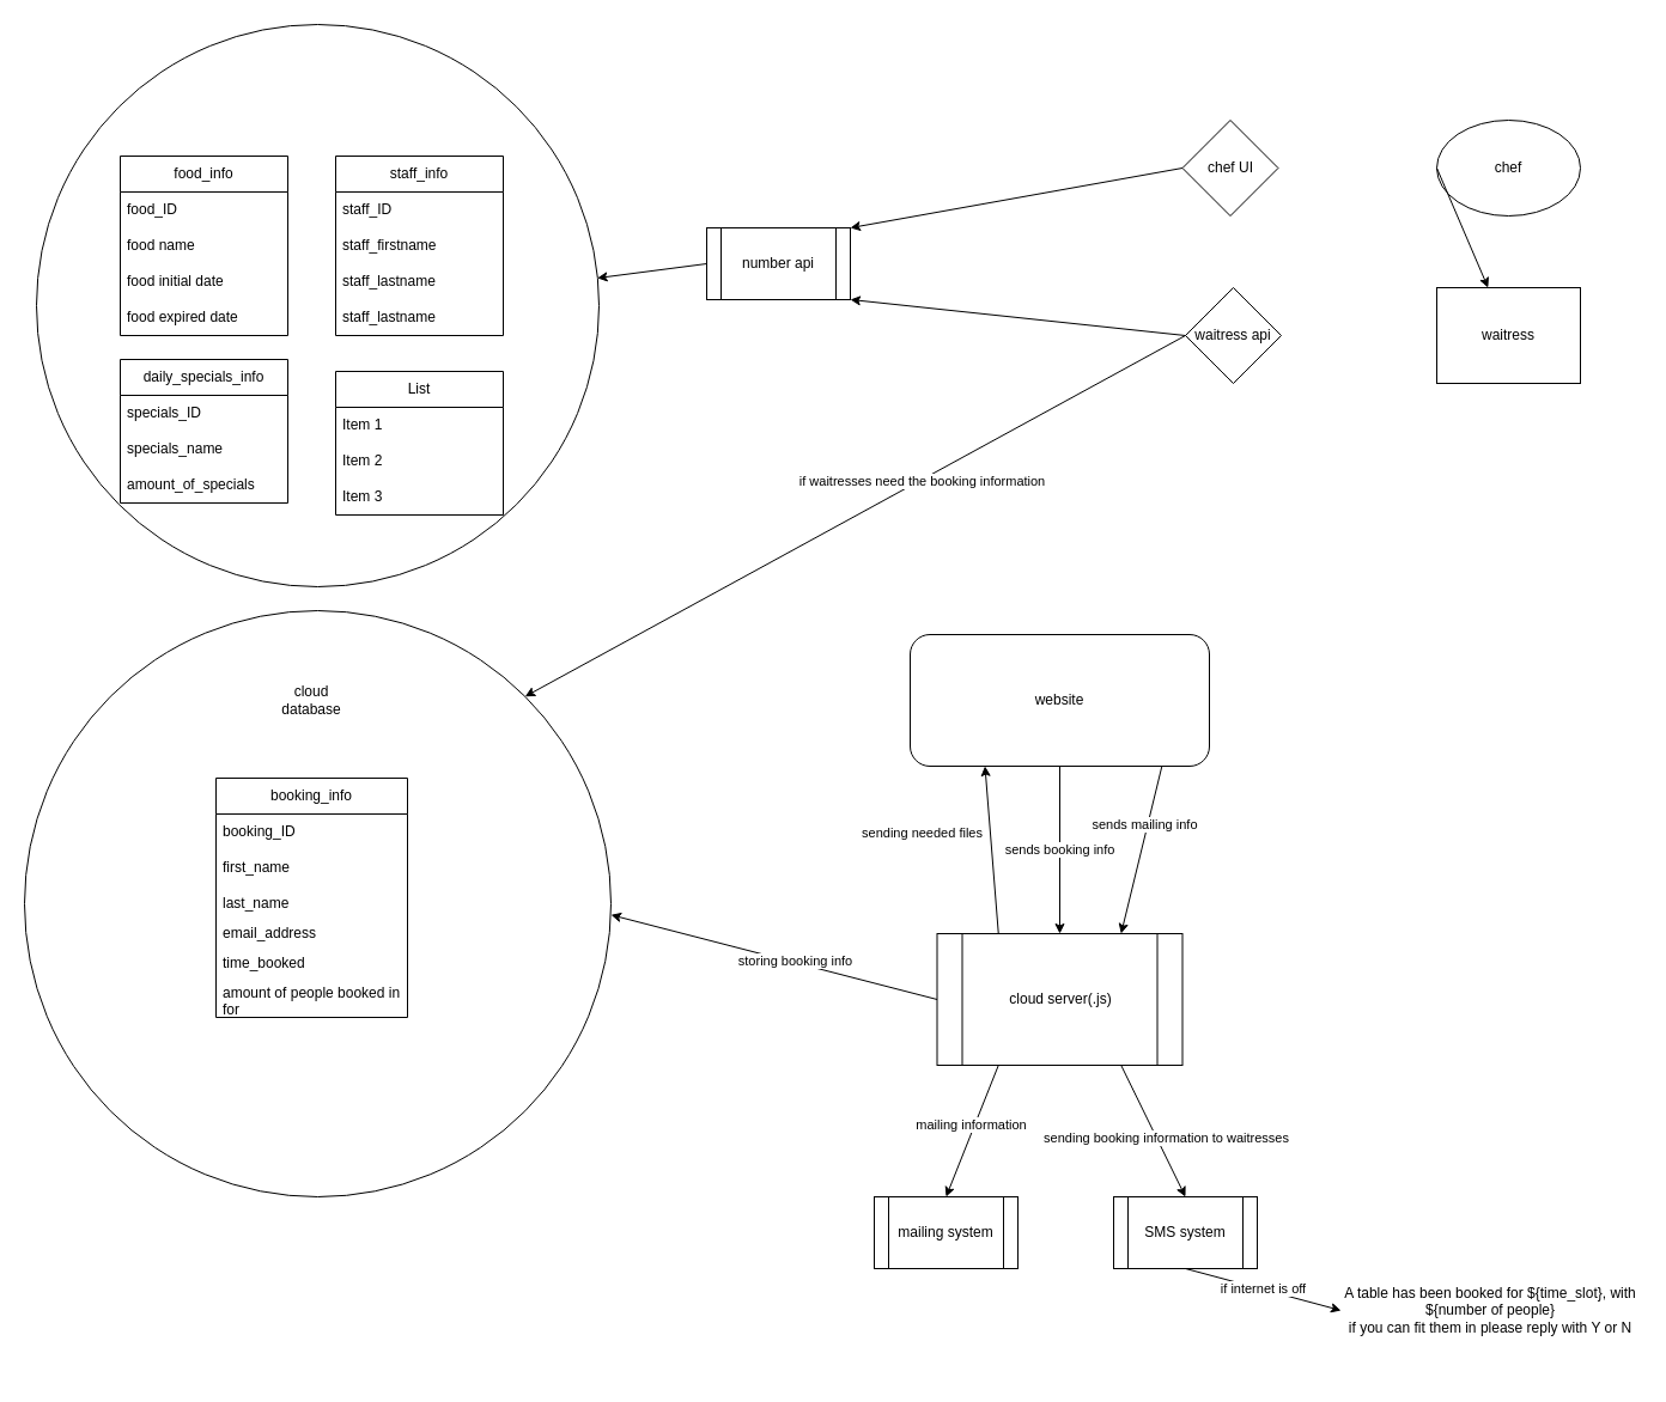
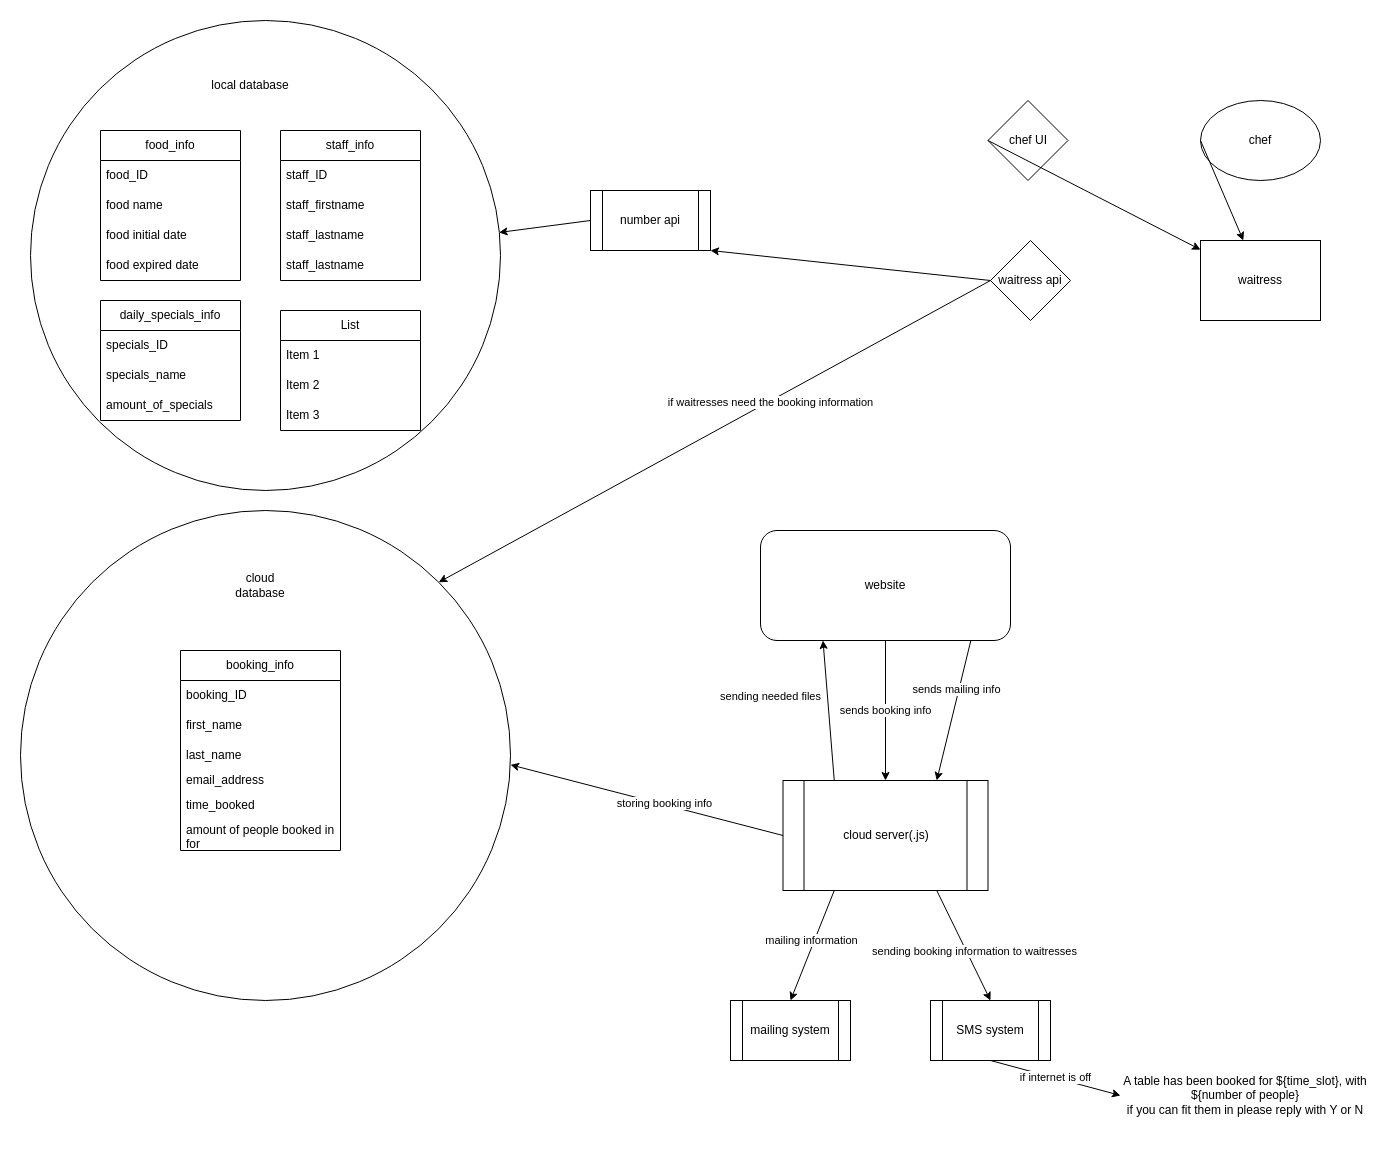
+ <mxCell id="21" value="local database" style="text;html=1;strokeColor=none;fillColor=none;align=center;verticalAlign=middle;whiteSpace=wrap;rounded=0;" vertex="1" parent="1"><mxGeometry x="195" y="70" width="110" height="30" as="geometry" /></mxCell>
- <mxCell id="56" value="" style="endArrow=classic;html=1;rounded=0;exitX=0;exitY=0.5;exitDx=0;exitDy=0;entryX=1;entryY=0;entryDx=0;entryDy=0;" edge="1" parent="1" source="31" target="30"><mxGeometry width="50" height="50" relative="1" as="geometry"><mxPoint x="870" y="150" as="sourcePoint" /><mxPoint x="920" y="100" as="targetPoint" /></mxGeometry></mxCell>
+ <mxCell id="56" value="" style="endArrow=classic;html=1;rounded=0;exitX=0;exitY=0.5;exitDx=0;exitDy=0;" edge="1" parent="1" source="31" target="10"><mxGeometry width="50" height="50" relative="1" as="geometry"><mxPoint x="870" y="150" as="sourcePoint" /><mxPoint x="920" y="100" as="targetPoint" /></mxGeometry></mxCell>
